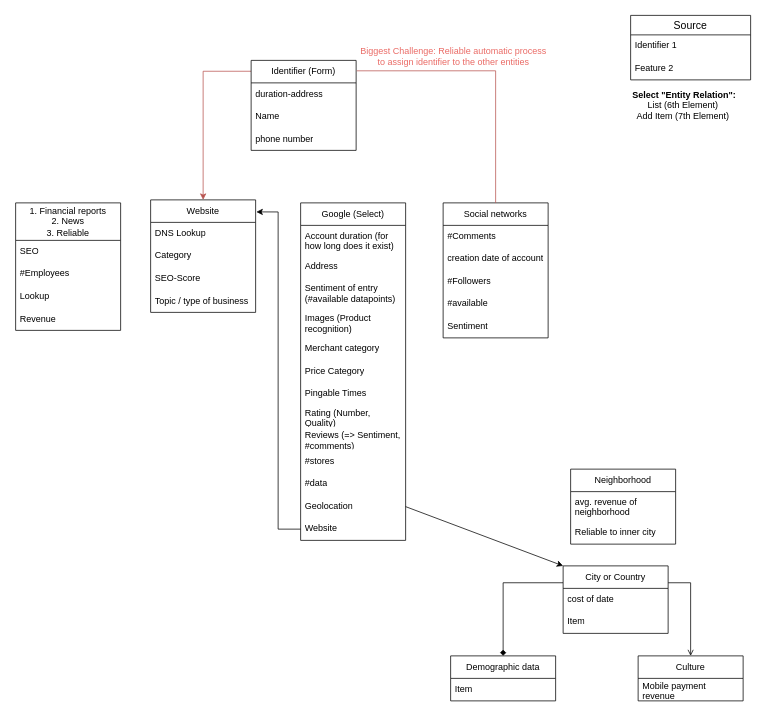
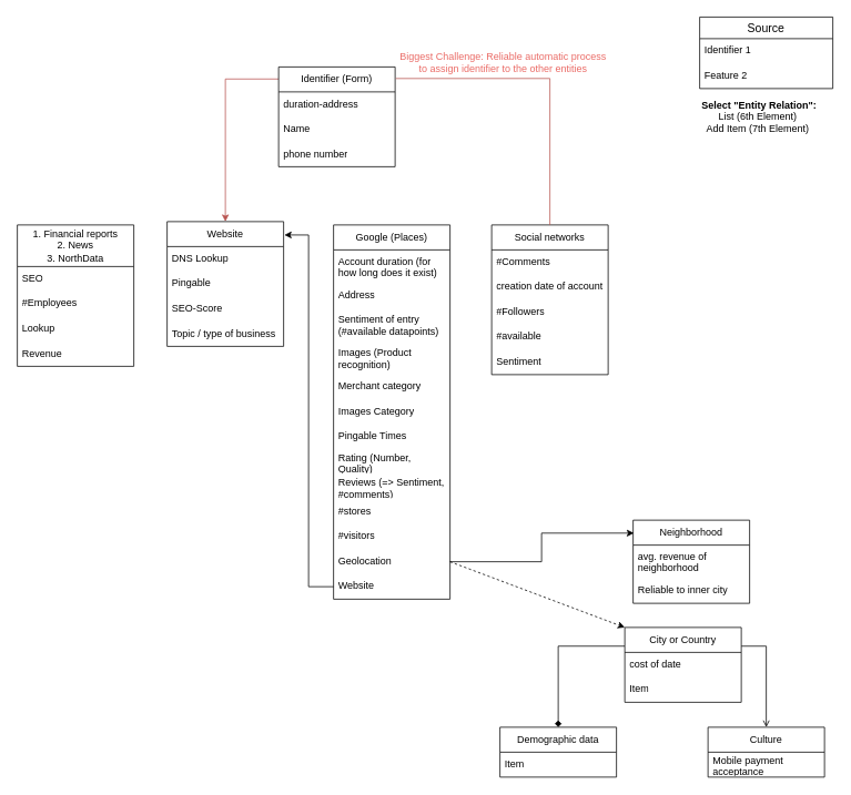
- <mxCell id="20" value="Google (Select)" style="swimlane;fontStyle=0;childLayout=stackLayout;horizontal=1;startSize=30;horizontalStack=0;resizeParent=1;resizeParentMax=0;resizeLast=0;collapsible=1;marginBottom=0;whiteSpace=wrap;html=1;" parent="1" vertex="1"><mxGeometry x="400" y="270" width="140" height="450" as="geometry"><mxRectangle x="410" y="260" width="60" height="30" as="alternateBounds" /></mxGeometry></mxCell>
+ <mxCell id="20" value="Google (Places)" style="swimlane;fontStyle=0;childLayout=stackLayout;horizontal=1;startSize=30;horizontalStack=0;resizeParent=1;resizeParentMax=0;resizeLast=0;collapsible=1;marginBottom=0;whiteSpace=wrap;html=1;" parent="1" vertex="1"><mxGeometry x="400" y="270" width="140" height="450" as="geometry"><mxRectangle x="410" y="260" width="60" height="30" as="alternateBounds" /></mxGeometry></mxCell>
- <mxCell id="2" value="&lt;div&gt;1. Financial reports&lt;/div&gt;&lt;div&gt;2. News&lt;br&gt;&lt;/div&gt;&lt;div&gt;3. Reliable&lt;/div&gt;" style="swimlane;fontStyle=0;childLayout=stackLayout;horizontal=1;startSize=50;horizontalStack=0;resizeParent=1;resizeParentMax=0;resizeLast=0;collapsible=1;marginBottom=0;whiteSpace=wrap;html=1;" parent="1" vertex="1"><mxGeometry x="20" y="270" width="140" height="170" as="geometry"><mxRectangle x="40" y="150" width="60" height="30" as="alternateBounds" /></mxGeometry></mxCell>
+ <mxCell id="2" value="&lt;div&gt;1. Financial reports&lt;/div&gt;&lt;div&gt;2. News&lt;br&gt;&lt;/div&gt;&lt;div&gt;3. NorthData&lt;/div&gt;" style="swimlane;fontStyle=0;childLayout=stackLayout;horizontal=1;startSize=50;horizontalStack=0;resizeParent=1;resizeParentMax=0;resizeLast=0;collapsible=1;marginBottom=0;whiteSpace=wrap;html=1;" parent="1" vertex="1"><mxGeometry x="20" y="270" width="140" height="170" as="geometry"><mxRectangle x="40" y="150" width="60" height="30" as="alternateBounds" /></mxGeometry></mxCell>
- <mxCell id="14" value="Category" style="text;strokeColor=none;fillColor=none;spacingLeft=4;spacingRight=4;overflow=hidden;rotatable=0;points=[[0,0.5],[1,0.5]];portConstraint=eastwest;fontSize=12;whiteSpace=wrap;html=1;" parent="12" vertex="1"><mxGeometry y="60" width="140" height="30" as="geometry" /></mxCell>
+ <mxCell id="14" value="Pingable" style="text;strokeColor=none;fillColor=none;spacingLeft=4;spacingRight=4;overflow=hidden;rotatable=0;points=[[0,0.5],[1,0.5]];portConstraint=eastwest;fontSize=12;whiteSpace=wrap;html=1;" parent="12" vertex="1"><mxGeometry y="60" width="140" height="30" as="geometry" /></mxCell>
- <mxCell id="26" value="Price Category" style="text;strokeColor=none;fillColor=none;spacingLeft=4;spacingRight=4;overflow=hidden;rotatable=0;points=[[0,0.5],[1,0.5]];portConstraint=eastwest;fontSize=12;whiteSpace=wrap;html=1;" parent="20" vertex="1"><mxGeometry y="210" width="140" height="30" as="geometry" /></mxCell>
+ <mxCell id="26" value="Images Category" style="text;strokeColor=none;fillColor=none;spacingLeft=4;spacingRight=4;overflow=hidden;rotatable=0;points=[[0,0.5],[1,0.5]];portConstraint=eastwest;fontSize=12;whiteSpace=wrap;html=1;" parent="20" vertex="1"><mxGeometry y="210" width="140" height="30" as="geometry" /></mxCell>
+ <mxCell id="56" style="edgeStyle=orthogonalEdgeStyle;rounded=0;orthogonalLoop=1;jettySize=auto;html=1;exitX=1;exitY=0.5;exitDx=0;exitDy=0;entryX=0.007;entryY=0.156;entryDx=0;entryDy=0;entryPerimeter=0;" parent="1" source="32" target="36" edge="1"><mxGeometry relative="1" as="geometry" /></mxCell>
- <mxCell id="31" value="#data" style="text;strokeColor=none;fillColor=none;spacingLeft=4;spacingRight=4;overflow=hidden;rotatable=0;points=[[0,0.5],[1,0.5]];portConstraint=eastwest;fontSize=12;whiteSpace=wrap;html=1;" parent="20" vertex="1"><mxGeometry y="360" width="140" height="30" as="geometry" /></mxCell>
+ <mxCell id="31" value="#visitors" style="text;strokeColor=none;fillColor=none;spacingLeft=4;spacingRight=4;overflow=hidden;rotatable=0;points=[[0,0.5],[1,0.5]];portConstraint=eastwest;fontSize=12;whiteSpace=wrap;html=1;" parent="20" vertex="1"><mxGeometry y="360" width="140" height="30" as="geometry" /></mxCell>
- <mxCell id="55" value="" style="endArrow=classic;html=1;rounded=0;exitX=1;exitY=0.5;exitDx=0;exitDy=0;entryX=0;entryY=0;entryDx=0;entryDy=0;" parent="1" source="32" target="52" edge="1"><mxGeometry width="50" height="50" relative="1" as="geometry"><mxPoint x="530" y="620" as="sourcePoint" /><mxPoint x="580" y="570" as="targetPoint" /><Array as="points" /></mxGeometry></mxCell>
+ <mxCell id="55" value="" style="endArrow=classic;html=1;rounded=0;exitX=1;exitY=0.5;exitDx=0;exitDy=0;entryX=0;entryY=0;entryDx=0;entryDy=0;dashed=1;" parent="1" source="32" target="52" edge="1"><mxGeometry width="50" height="50" relative="1" as="geometry"><mxPoint x="530" y="620" as="sourcePoint" /><mxPoint x="580" y="570" as="targetPoint" /><Array as="points" /></mxGeometry></mxCell>
- <mxCell id="35" value="Mobile payment revenue" style="text;strokeColor=none;fillColor=none;align=left;verticalAlign=middle;spacingLeft=4;spacingRight=4;overflow=hidden;points=[[0,0.5],[1,0.5]];portConstraint=eastwest;rotatable=0;whiteSpace=wrap;html=1;" parent="34" vertex="1"><mxGeometry y="30" width="140" height="30" as="geometry" /></mxCell>
+ <mxCell id="35" value="Mobile payment acceptance" style="text;strokeColor=none;fillColor=none;align=left;verticalAlign=middle;spacingLeft=4;spacingRight=4;overflow=hidden;points=[[0,0.5],[1,0.5]];portConstraint=eastwest;rotatable=0;whiteSpace=wrap;html=1;" parent="34" vertex="1"><mxGeometry y="30" width="140" height="30" as="geometry" /></mxCell>
